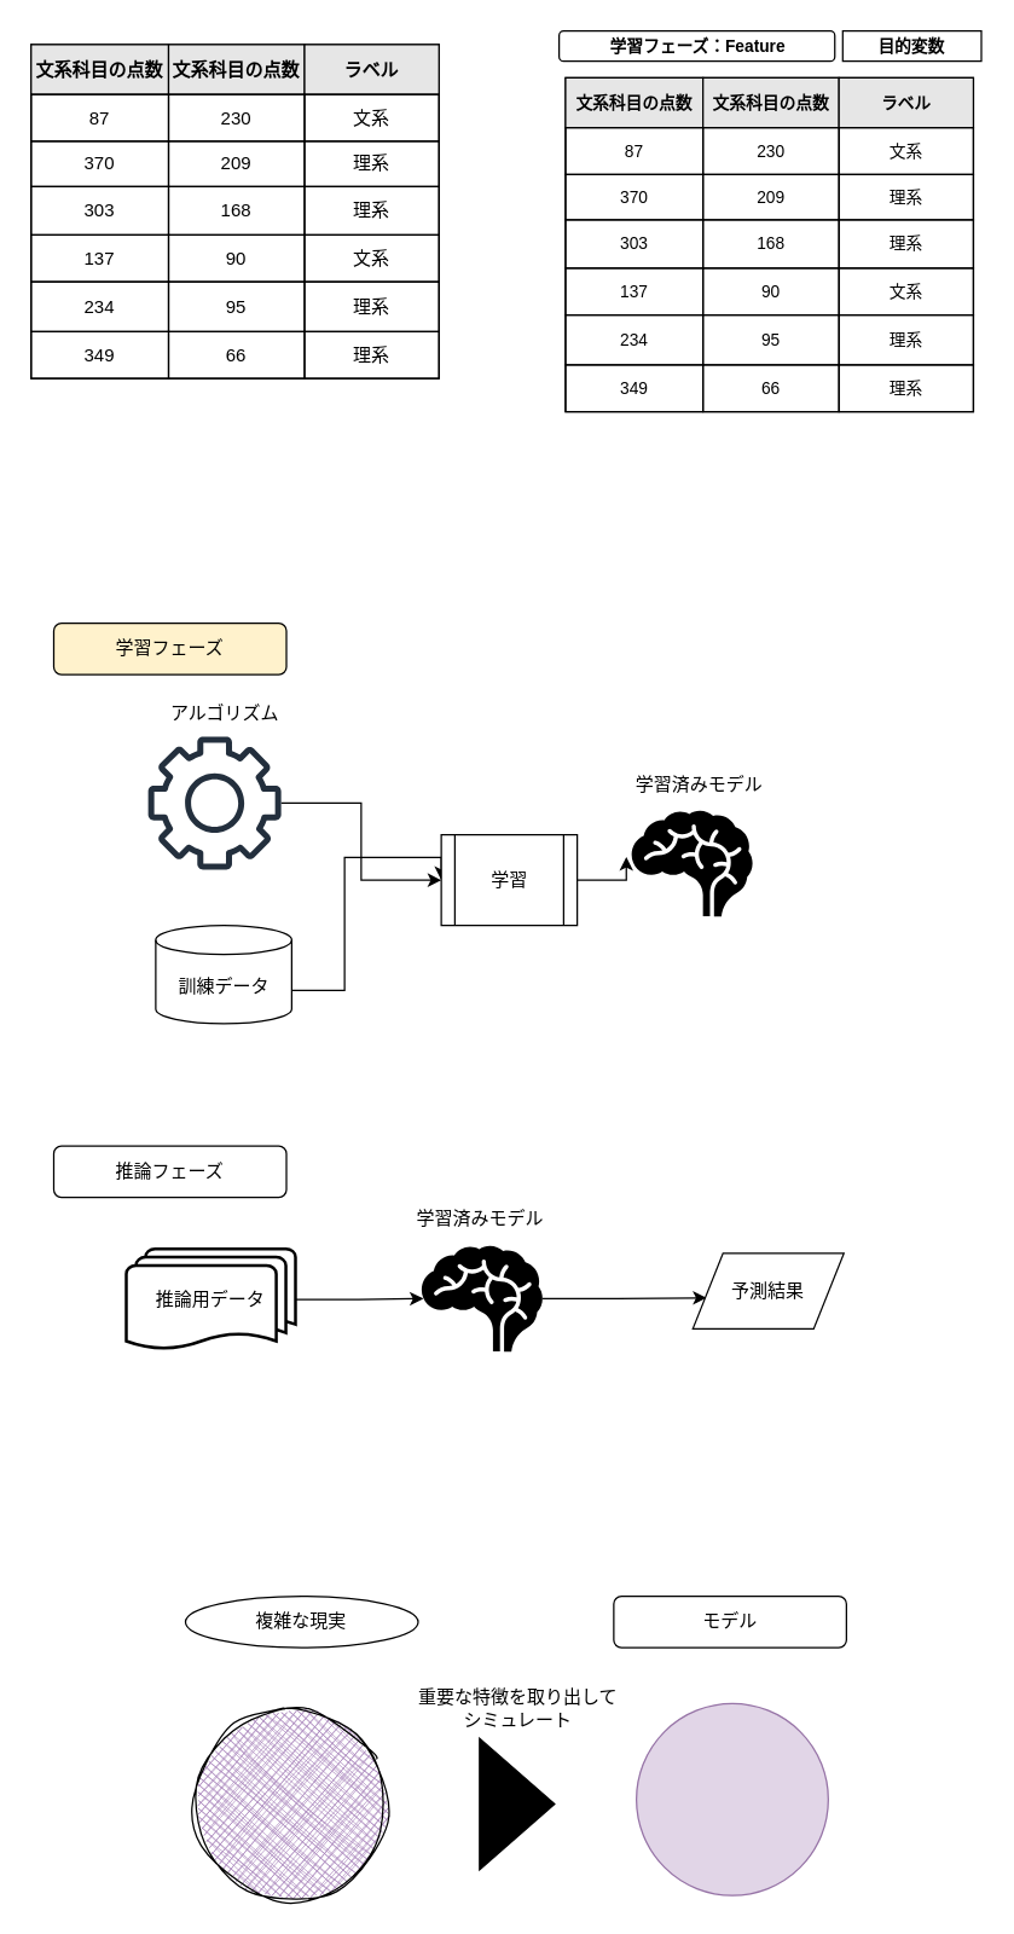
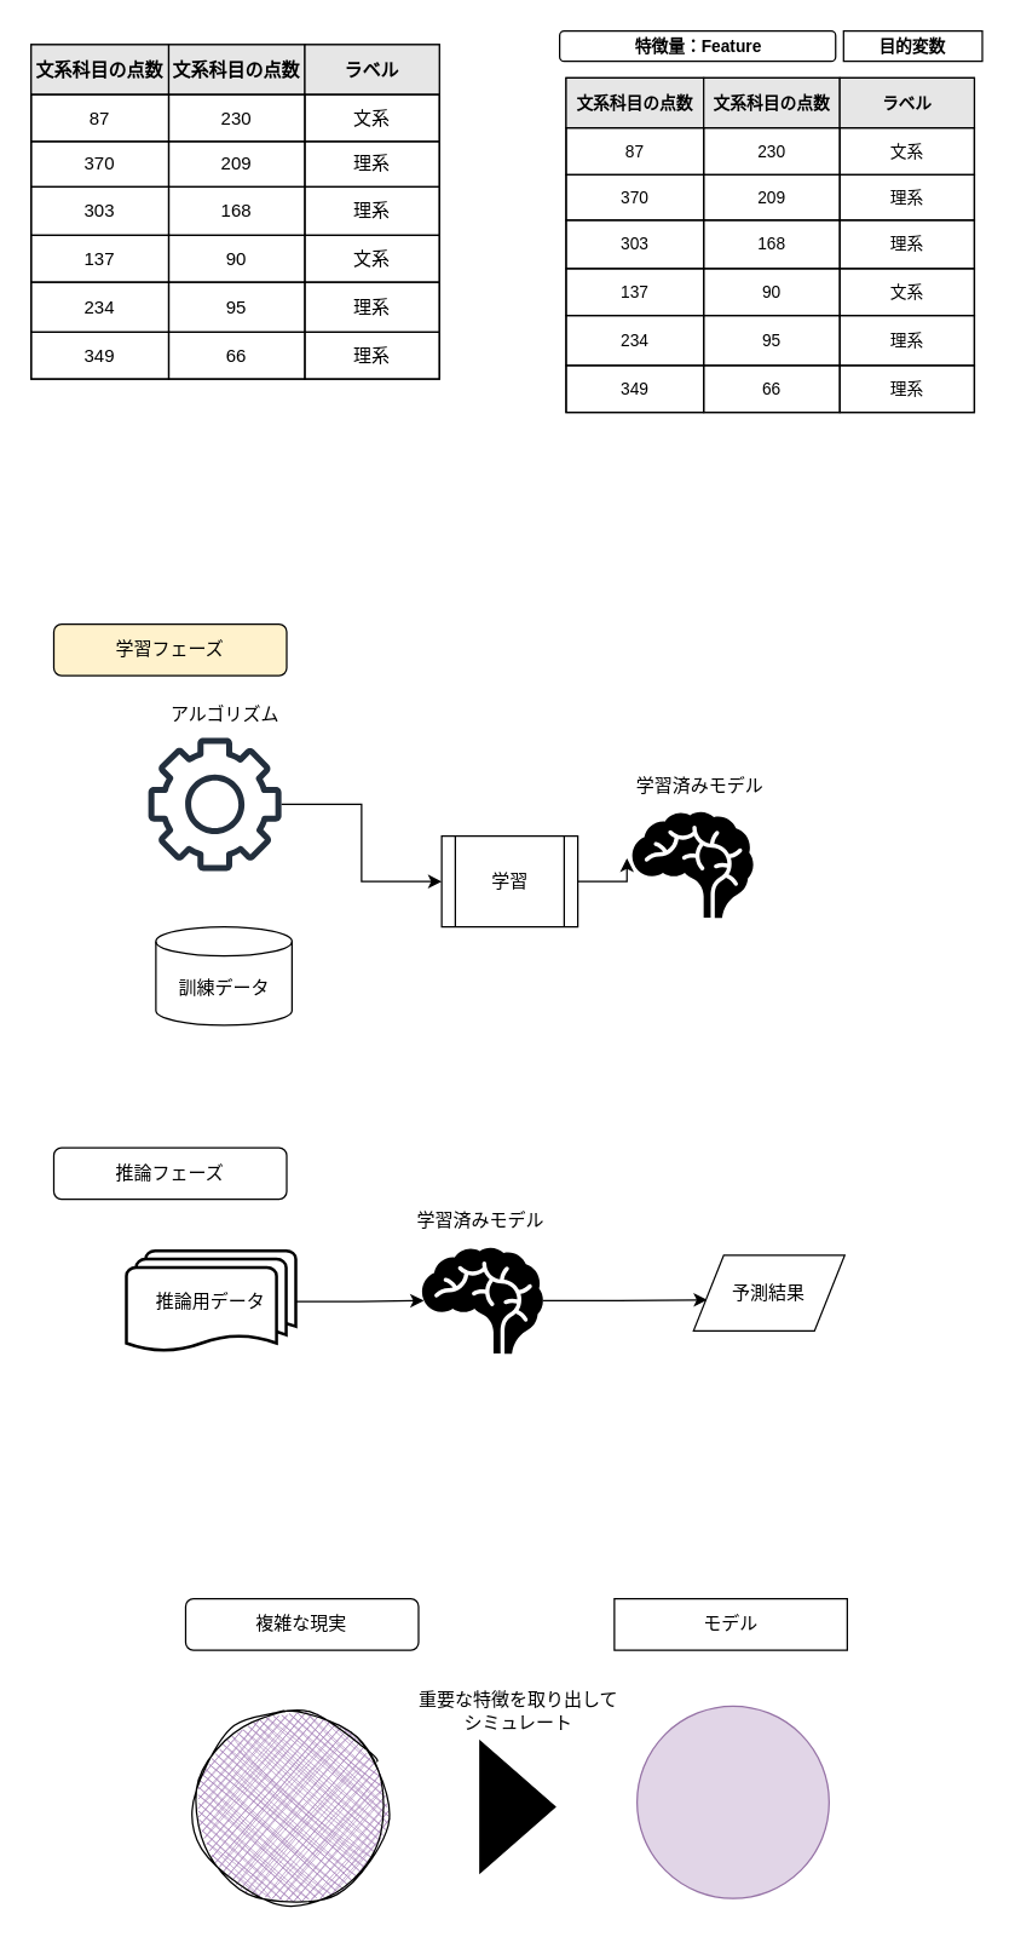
- <mxCell id="83" value="学習フェーズ：Feature" style="rounded=1;whiteSpace=wrap;html=1;movable=1;resizable=1;rotatable=1;deletable=1;editable=1;locked=0;connectable=1;fontSize=11;fontStyle=1" parent="1" vertex="1"><mxGeometry x="369.5" y="20" width="182.5" height="20" as="geometry" /></mxCell>
+ <mxCell id="83" value="特徴量：Feature" style="rounded=1;whiteSpace=wrap;html=1;movable=1;resizable=1;rotatable=1;deletable=1;editable=1;locked=0;connectable=1;fontSize=11;fontStyle=1" parent="1" vertex="1"><mxGeometry x="369.5" y="20" width="182.5" height="20" as="geometry" /></mxCell>
- <mxCell id="2" style="edgeStyle=orthogonalEdgeStyle;rounded=0;orthogonalLoop=1;jettySize=auto;html=1;entryX=0;entryY=0.5;entryDx=0;entryDy=0;movable=1;resizable=1;rotatable=1;deletable=1;editable=1;locked=0;connectable=1;fontStyle=1" parent="1" source="3" target="9" edge="1"><mxGeometry relative="1" as="geometry"><Array as="points"><mxPoint x="227.5" y="655" /><mxPoint x="227.5" y="567" /></Array></mxGeometry></mxCell>
- <mxCell id="20" value="複雑な現実" style="ellipse;whiteSpace=wrap;html=1;movable=1;resizable=1;rotatable=1;deletable=1;editable=1;locked=0;connectable=1;" parent="1" vertex="1"><mxGeometry x="122.19" y="1056" width="154" height="34" as="geometry" /></mxCell>
+ <mxCell id="20" value="複雑な現実" style="rounded=1;whiteSpace=wrap;html=1;movable=1;resizable=1;rotatable=1;deletable=1;editable=1;locked=0;connectable=1;" parent="1" vertex="1"><mxGeometry x="122.19" y="1056" width="154" height="34" as="geometry" /></mxCell>
- <mxCell id="21" value="モデル" style="rounded=1;whiteSpace=wrap;html=1;movable=1;resizable=1;rotatable=1;deletable=1;editable=1;locked=0;connectable=1;" parent="1" vertex="1"><mxGeometry x="405.69" y="1056" width="154" height="34" as="geometry" /></mxCell>
+ <mxCell id="21" value="モデル" style="whiteSpace=wrap;html=1;movable=1;resizable=1;rotatable=1;deletable=1;editable=1;locked=0;connectable=1;rounded=0;" parent="1" vertex="1"><mxGeometry x="405.69" y="1056" width="154" height="34" as="geometry" /></mxCell>
